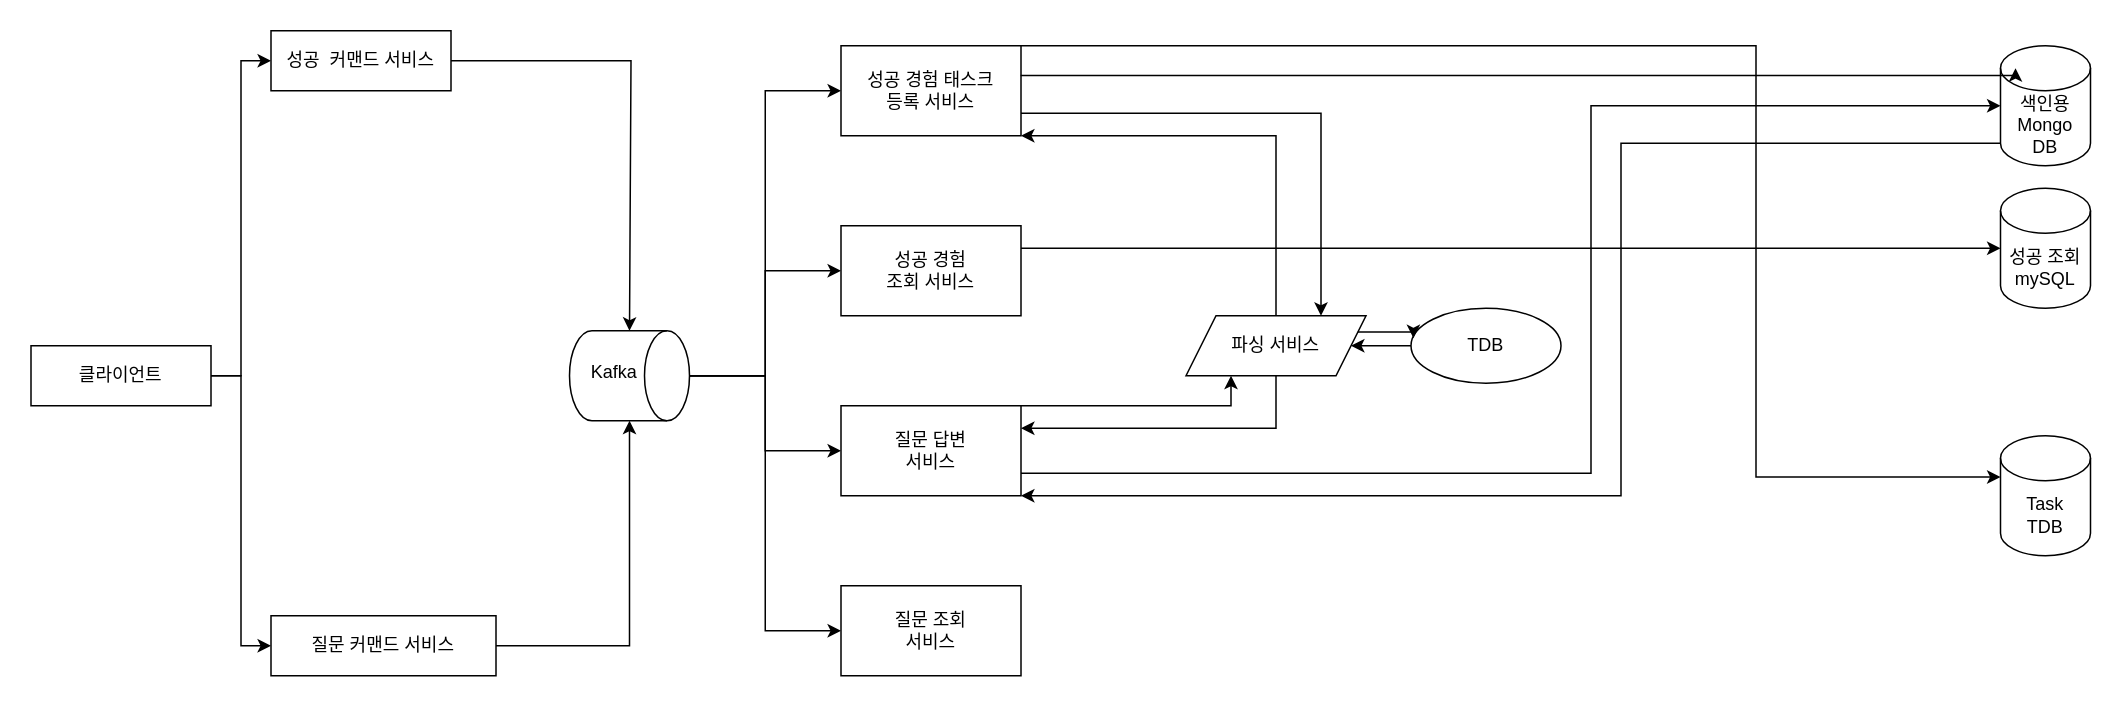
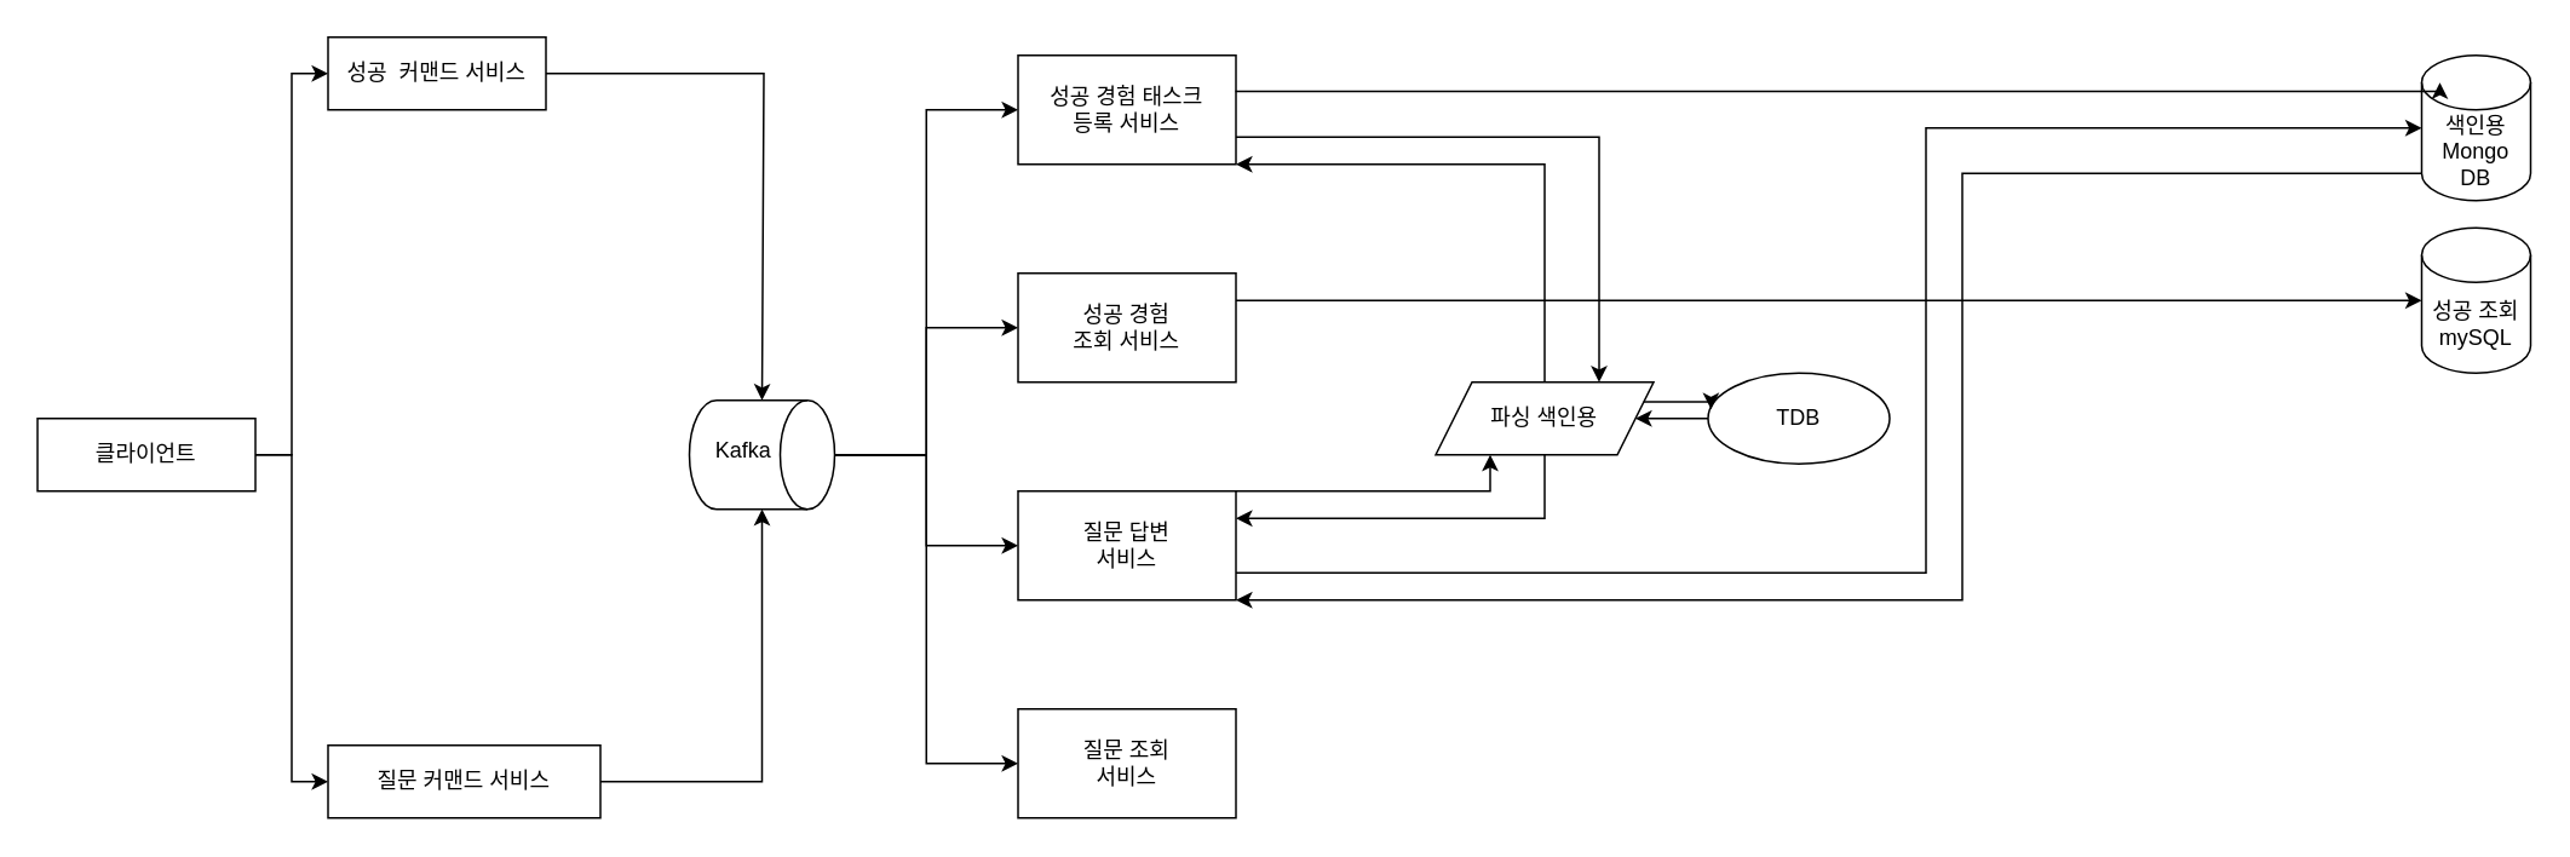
- <mxCell id="34" style="edgeStyle=orthogonalEdgeStyle;rounded=0;orthogonalLoop=1;jettySize=auto;html=1;exitX=1;exitY=0;exitDx=0;exitDy=0;entryX=0;entryY=0;entryDx=0;entryDy=27.5;entryPerimeter=0;" edge="1" parent="1" source="25" target="23"><mxGeometry relative="1" as="geometry"><Array as="points"><mxPoint x="1170" y="30" /><mxPoint x="1170" y="317" /></Array></mxGeometry></mxCell>
- <mxCell id="13" value="파싱 서비스" style="shape=parallelogram;perimeter=parallelogramPerimeter;whiteSpace=wrap;html=1;fixedSize=1;" vertex="1" parent="1"><mxGeometry x="790" y="210" width="120" height="40" as="geometry" /></mxCell>
+ <mxCell id="13" value="파싱 색인용" style="shape=parallelogram;perimeter=parallelogramPerimeter;whiteSpace=wrap;html=1;fixedSize=1;" vertex="1" parent="1"><mxGeometry x="790" y="210" width="120" height="40" as="geometry" /></mxCell>
- <mxCell id="23" value="Task&lt;br&gt;TDB" style="shape=cylinder3;whiteSpace=wrap;html=1;boundedLbl=1;backgroundOutline=1;size=15;" vertex="1" parent="1"><mxGeometry x="1333" y="290" width="60" height="80" as="geometry" /></mxCell>
